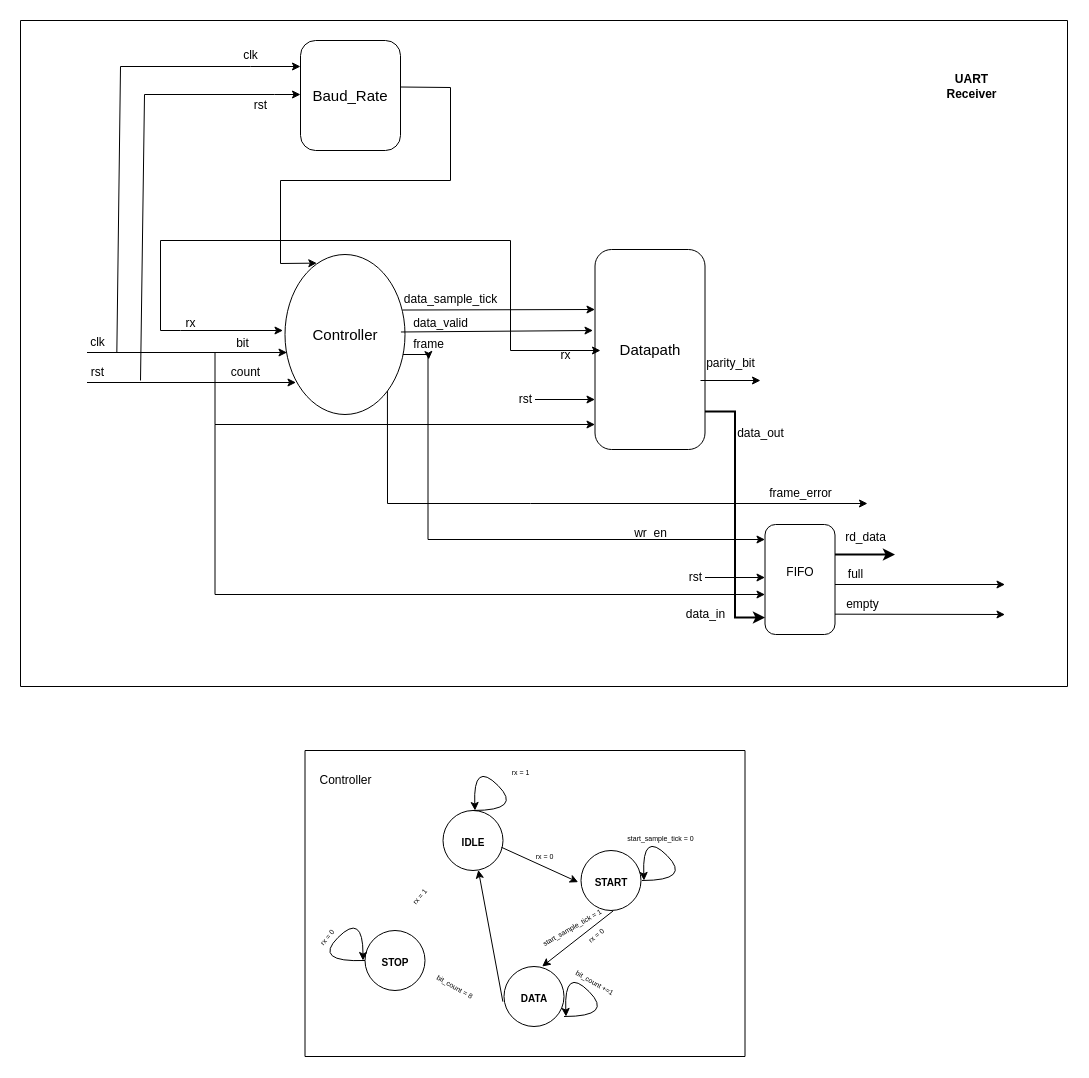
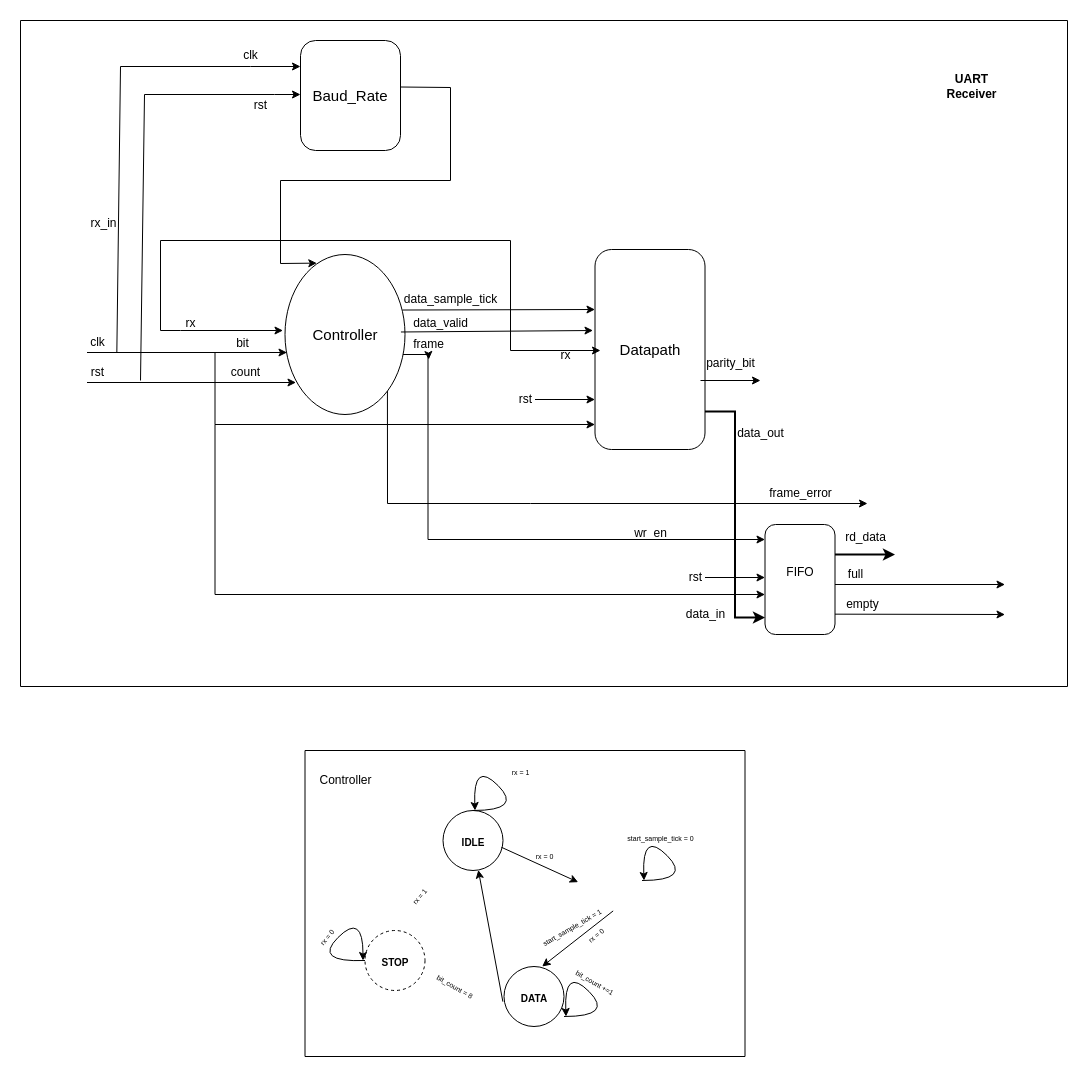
+ <mxCell id="41" value="rx_in" style="text;html=1;align=center;verticalAlign=middle;resizable=0;points=[];autosize=1;strokeColor=none;fillColor=none;" vertex="1" parent="1"><mxGeometry x="77.5" y="208" width="50" height="30" as="geometry" /></mxCell>
- <mxCell id="16" value="&lt;b&gt;&lt;sub&gt;START&lt;/sub&gt;&lt;/b&gt;" style="ellipse;whiteSpace=wrap;html=1;aspect=fixed;" vertex="1" parent="2"><mxGeometry x="276" y="100" width="60" height="60" as="geometry" /></mxCell>
- <mxCell id="5" value="&lt;b&gt;&lt;sub&gt;STOP&lt;/sub&gt;&lt;/b&gt;" style="ellipse;whiteSpace=wrap;html=1;aspect=fixed;" vertex="1" parent="2"><mxGeometry x="60" y="180" width="60" height="60" as="geometry" /></mxCell>
+ <mxCell id="5" value="&lt;b&gt;&lt;sub&gt;STOP&lt;/sub&gt;&lt;/b&gt;" style="ellipse;whiteSpace=wrap;html=1;aspect=fixed;dashed=1;" vertex="1" parent="2"><mxGeometry x="60" y="180" width="60" height="60" as="geometry" /></mxCell>
